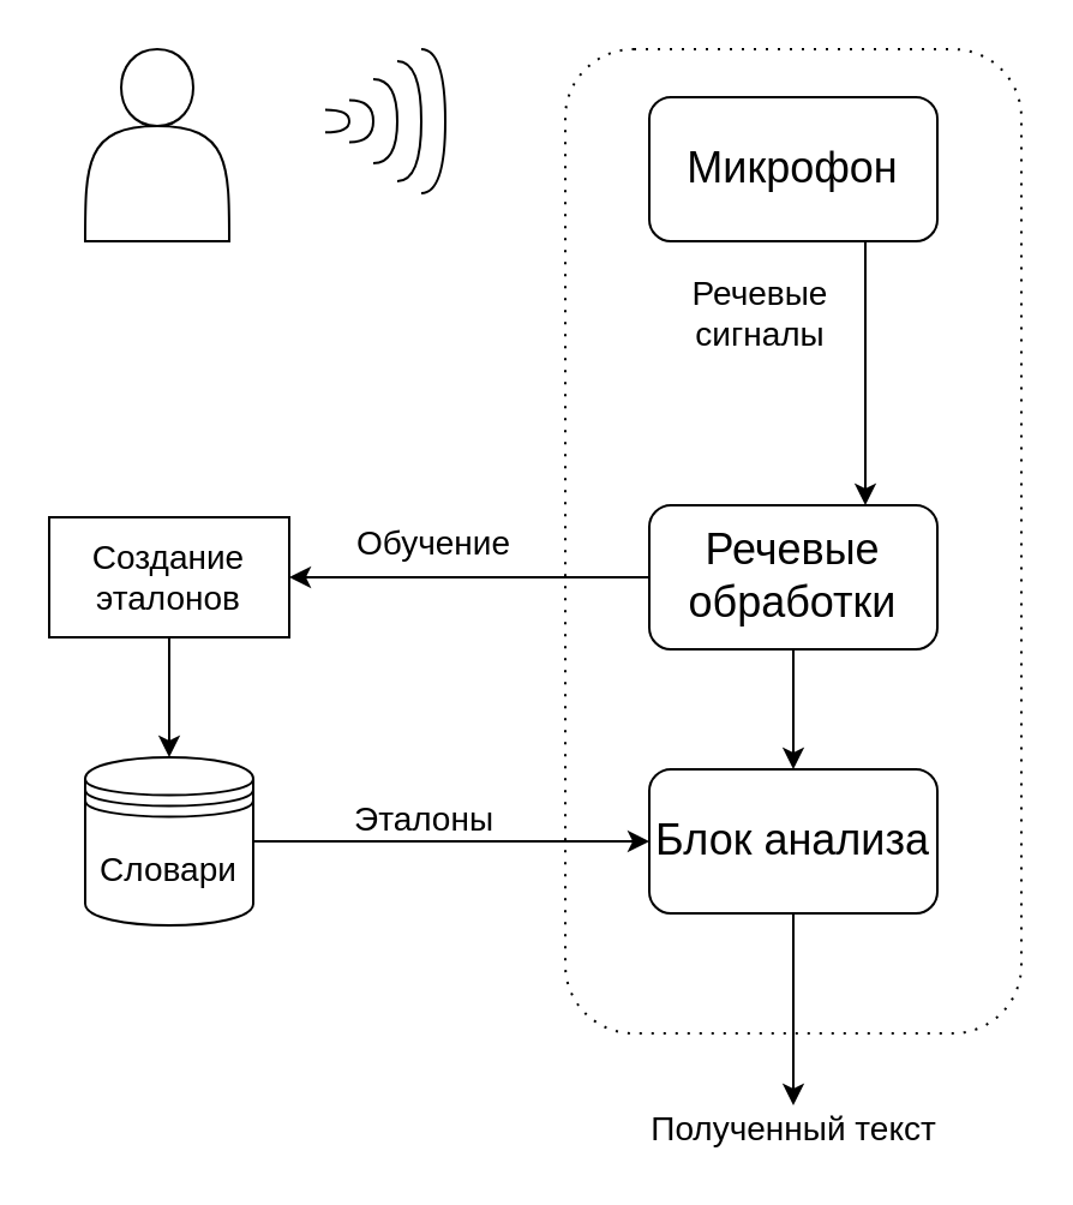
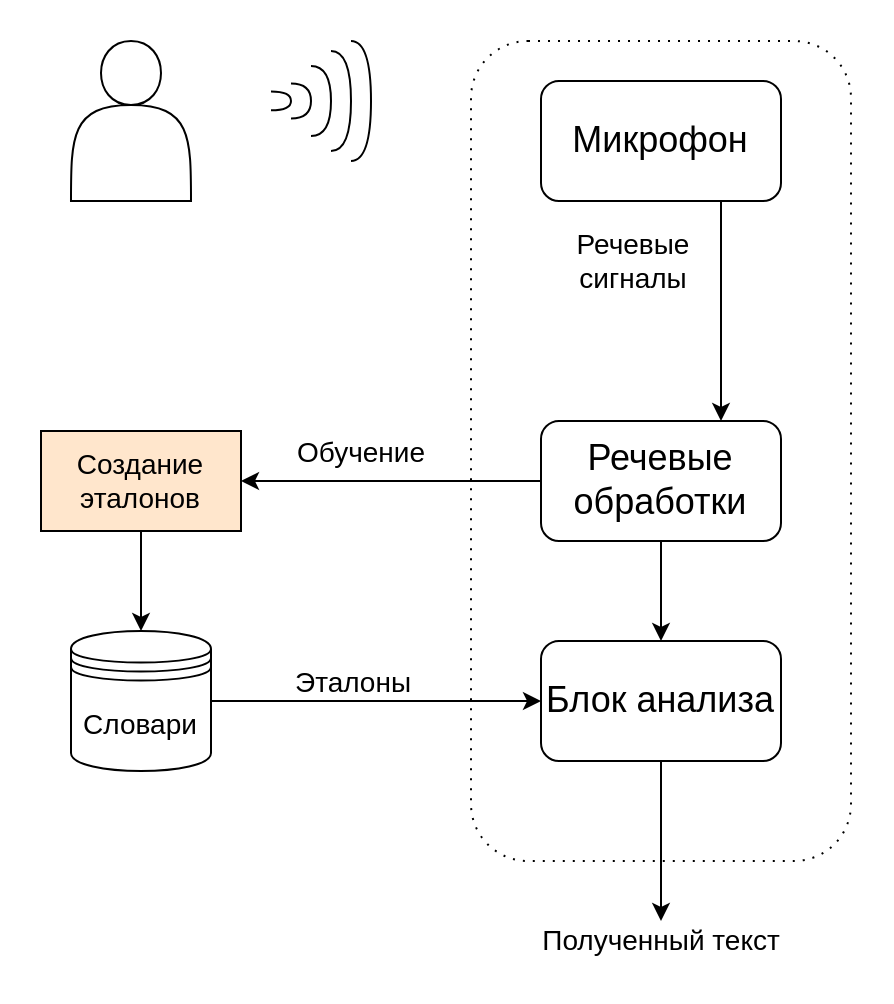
- <mxCell id="17" value="&lt;font style=&quot;font-size: 14px&quot;&gt;Создание эталонов&lt;/font&gt;" style="rounded=0;whiteSpace=wrap;html=1;" parent="1" vertex="1"><mxGeometry x="20" y="215" width="100" height="50" as="geometry" /></mxCell>
+ <mxCell id="17" value="&lt;font style=&quot;font-size: 14px&quot;&gt;Создание эталонов&lt;/font&gt;" style="rounded=0;whiteSpace=wrap;html=1;fillColor=#ffe6cc;" parent="1" vertex="1"><mxGeometry x="20" y="215" width="100" height="50" as="geometry" /></mxCell>
